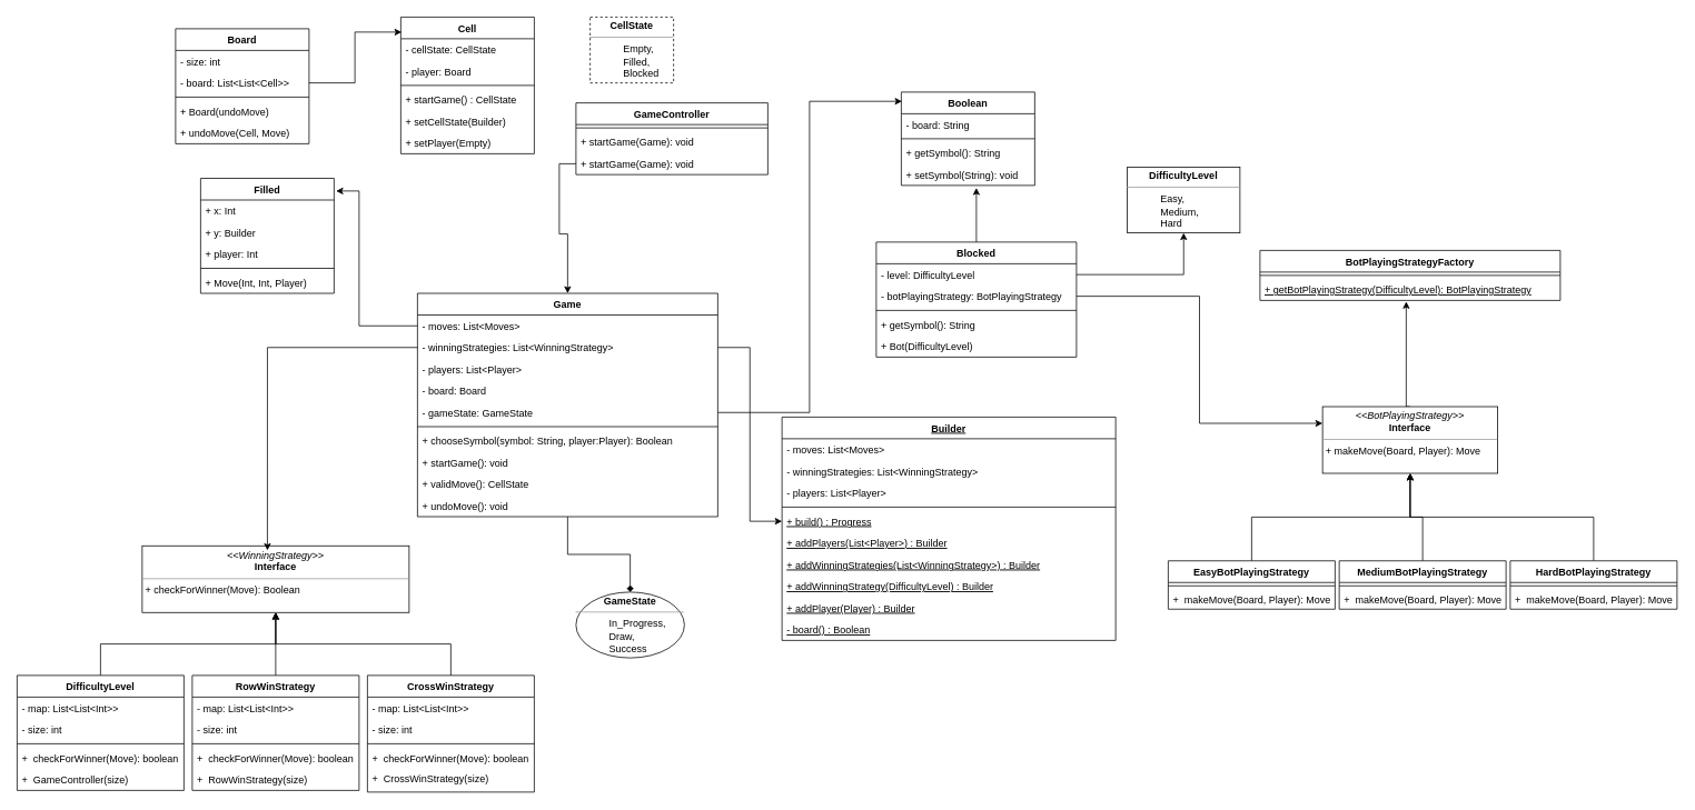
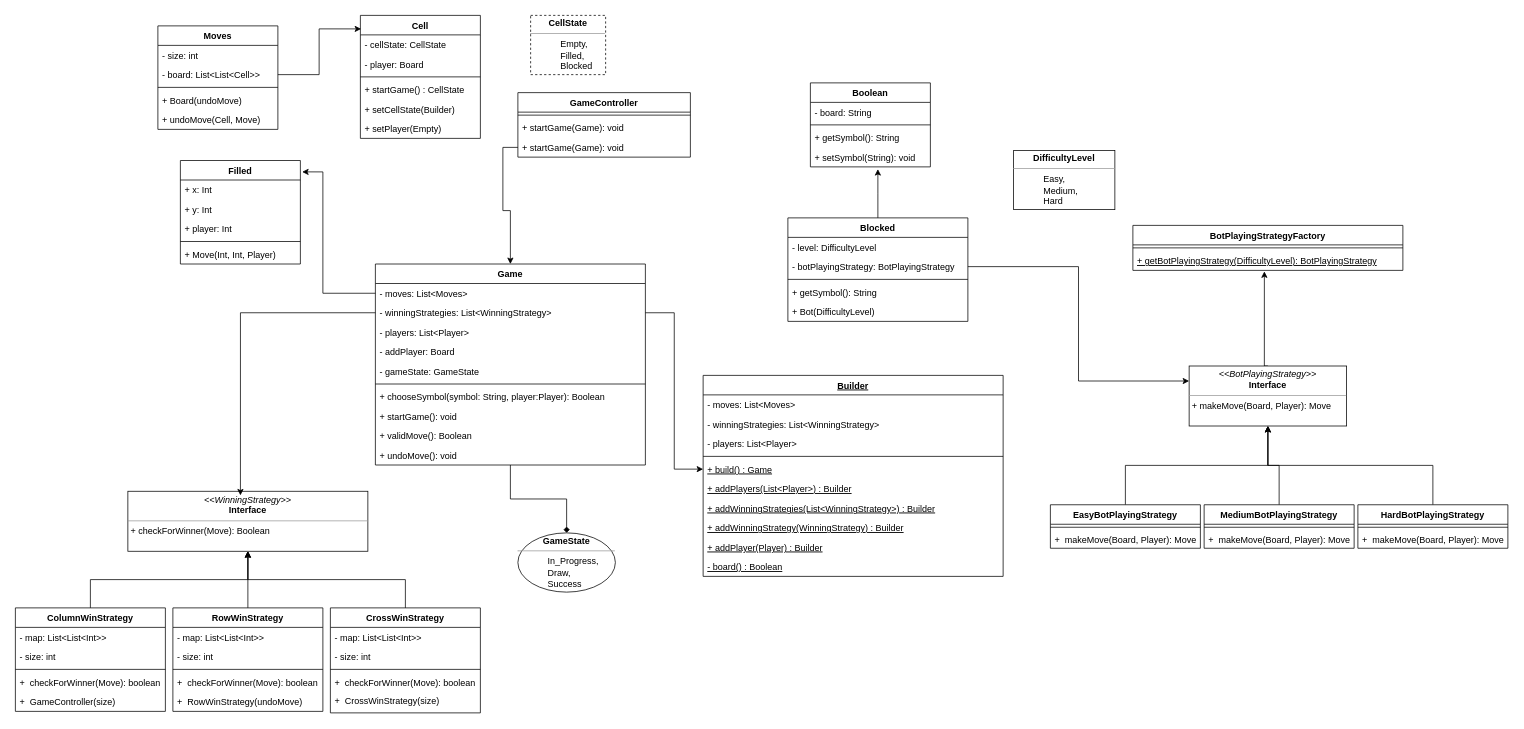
- <mxCell id="7" value="Board" style="swimlane;fontStyle=1;align=center;verticalAlign=top;childLayout=stackLayout;horizontal=1;startSize=26;horizontalStack=0;resizeParent=1;resizeParentMax=0;resizeLast=0;collapsible=1;marginBottom=0;" parent="1" vertex="1"><mxGeometry x="210" y="34" width="160" height="138" as="geometry" /></mxCell>
+ <mxCell id="7" value="Moves" style="swimlane;fontStyle=1;align=center;verticalAlign=top;childLayout=stackLayout;horizontal=1;startSize=26;horizontalStack=0;resizeParent=1;resizeParentMax=0;resizeLast=0;collapsible=1;marginBottom=0;" parent="1" vertex="1"><mxGeometry x="210" y="34" width="160" height="138" as="geometry" /></mxCell>
- <mxCell id="15" value="+ y: Builder" style="text;strokeColor=none;fillColor=none;align=left;verticalAlign=top;spacingLeft=4;spacingRight=4;overflow=hidden;rotatable=0;points=[[0,0.5],[1,0.5]];portConstraint=eastwest;" parent="13" vertex="1"><mxGeometry y="52" width="160" height="26" as="geometry" /></mxCell>
+ <mxCell id="15" value="+ y: Int" style="text;strokeColor=none;fillColor=none;align=left;verticalAlign=top;spacingLeft=4;spacingRight=4;overflow=hidden;rotatable=0;points=[[0,0.5],[1,0.5]];portConstraint=eastwest;" parent="13" vertex="1"><mxGeometry y="52" width="160" height="26" as="geometry" /></mxCell>
- <mxCell id="106" style="edgeStyle=orthogonalEdgeStyle;rounded=0;orthogonalLoop=1;jettySize=auto;html=1;entryX=0.5;entryY=1;entryDx=0;entryDy=0;" edge="1" parent="1" source="55" target="66"><mxGeometry relative="1" as="geometry" /></mxCell>
- <mxCell id="46" value="- board: Board" style="text;strokeColor=none;fillColor=none;align=left;verticalAlign=top;spacingLeft=4;spacingRight=4;overflow=hidden;rotatable=0;points=[[0,0.5],[1,0.5]];portConstraint=eastwest;" vertex="1" parent="42"><mxGeometry y="104" width="360" height="26" as="geometry" /></mxCell>
+ <mxCell id="46" value="- addPlayer: Board" style="text;strokeColor=none;fillColor=none;align=left;verticalAlign=top;spacingLeft=4;spacingRight=4;overflow=hidden;rotatable=0;points=[[0,0.5],[1,0.5]];portConstraint=eastwest;" vertex="1" parent="42"><mxGeometry y="104" width="360" height="26" as="geometry" /></mxCell>
- <mxCell id="105" style="edgeStyle=orthogonalEdgeStyle;rounded=0;orthogonalLoop=1;jettySize=auto;html=1;entryX=0.005;entryY=0.099;entryDx=0;entryDy=0;entryPerimeter=0;" edge="1" parent="1" source="47" target="2"><mxGeometry relative="1" as="geometry" /></mxCell>
- <mxCell id="51" value="+ validMove(): CellState" style="text;strokeColor=none;fillColor=none;align=left;verticalAlign=top;spacingLeft=4;spacingRight=4;overflow=hidden;rotatable=0;points=[[0,0.5],[1,0.5]];portConstraint=eastwest;" parent="42" vertex="1"><mxGeometry y="216" width="360" height="26" as="geometry" /></mxCell>
+ <mxCell id="51" value="+ validMove(): Boolean" style="text;strokeColor=none;fillColor=none;align=left;verticalAlign=top;spacingLeft=4;spacingRight=4;overflow=hidden;rotatable=0;points=[[0,0.5],[1,0.5]];portConstraint=eastwest;" parent="42" vertex="1"><mxGeometry y="216" width="360" height="26" as="geometry" /></mxCell>
- <mxCell id="87" value="+ build() : Progress" style="text;strokeColor=none;fillColor=none;align=left;verticalAlign=top;spacingLeft=4;spacingRight=4;overflow=hidden;rotatable=0;points=[[0,0.5],[1,0.5]];portConstraint=eastwest;fontStyle=4" vertex="1" parent="82"><mxGeometry y="112" width="400" height="26" as="geometry" /></mxCell>
+ <mxCell id="87" value="+ build() : Game" style="text;strokeColor=none;fillColor=none;align=left;verticalAlign=top;spacingLeft=4;spacingRight=4;overflow=hidden;rotatable=0;points=[[0,0.5],[1,0.5]];portConstraint=eastwest;fontStyle=4" vertex="1" parent="82"><mxGeometry y="112" width="400" height="26" as="geometry" /></mxCell>
- <mxCell id="90" value="+ addWinningStrategy(DifficultyLevel) : Builder" style="text;strokeColor=none;fillColor=none;align=left;verticalAlign=top;spacingLeft=4;spacingRight=4;overflow=hidden;rotatable=0;points=[[0,0.5],[1,0.5]];portConstraint=eastwest;fontStyle=4" vertex="1" parent="82"><mxGeometry y="190" width="400" height="26" as="geometry" /></mxCell>
+ <mxCell id="90" value="+ addWinningStrategy(WinningStrategy) : Builder" style="text;strokeColor=none;fillColor=none;align=left;verticalAlign=top;spacingLeft=4;spacingRight=4;overflow=hidden;rotatable=0;points=[[0,0.5],[1,0.5]];portConstraint=eastwest;fontStyle=4" vertex="1" parent="82"><mxGeometry y="190" width="400" height="26" as="geometry" /></mxCell>
- <mxCell id="21" value="DifficultyLevel" style="swimlane;fontStyle=1;align=center;verticalAlign=top;childLayout=stackLayout;horizontal=1;startSize=26;horizontalStack=0;resizeParent=1;resizeParentMax=0;resizeLast=0;collapsible=1;marginBottom=0;" parent="1" vertex="1"><mxGeometry x="20" y="810" width="200" height="138" as="geometry" /></mxCell>
+ <mxCell id="21" value="ColumnWinStrategy" style="swimlane;fontStyle=1;align=center;verticalAlign=top;childLayout=stackLayout;horizontal=1;startSize=26;horizontalStack=0;resizeParent=1;resizeParentMax=0;resizeLast=0;collapsible=1;marginBottom=0;" parent="1" vertex="1"><mxGeometry x="20" y="810" width="200" height="138" as="geometry" /></mxCell>
- <mxCell id="33" value="+  RowWinStrategy(size)" style="text;strokeColor=none;fillColor=none;align=left;verticalAlign=top;spacingLeft=4;spacingRight=4;overflow=hidden;rotatable=0;points=[[0,0.5],[1,0.5]];portConstraint=eastwest;" parent="28" vertex="1"><mxGeometry y="112" width="200" height="26" as="geometry" /></mxCell>
+ <mxCell id="33" value="+  RowWinStrategy(undoMove)" style="text;strokeColor=none;fillColor=none;align=left;verticalAlign=top;spacingLeft=4;spacingRight=4;overflow=hidden;rotatable=0;points=[[0,0.5],[1,0.5]];portConstraint=eastwest;" parent="28" vertex="1"><mxGeometry y="112" width="200" height="26" as="geometry" /></mxCell>
